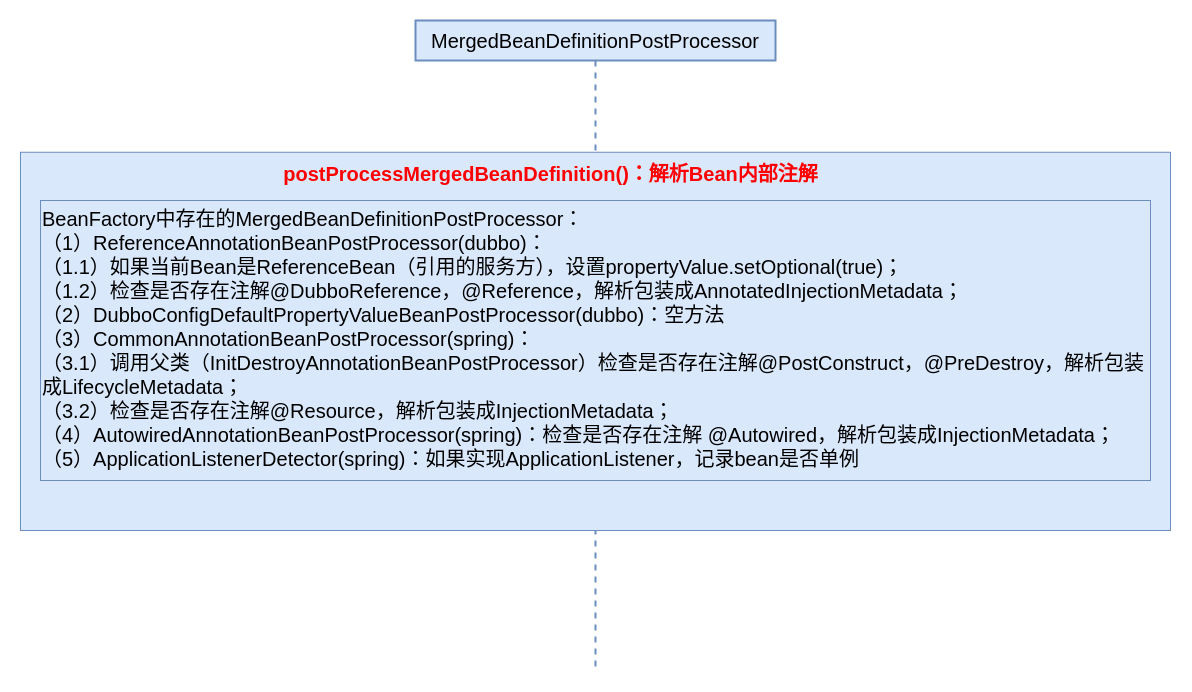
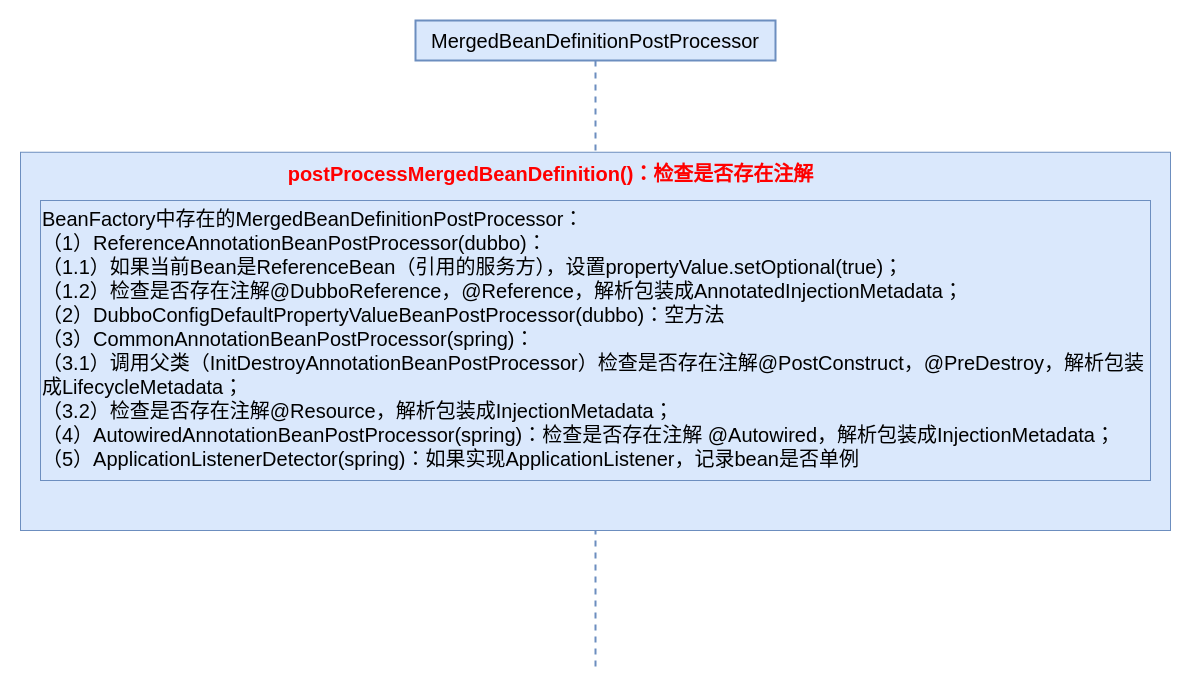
- <mxCell id="5" value="&lt;span style=&quot;font-size: 20px;&quot;&gt;postProcessMergedBeanDefinition()：解析Bean内部注解&lt;/span&gt;" style="text;html=1;align=center;verticalAlign=middle;whiteSpace=wrap;rounded=0;fontColor=#FF0000;fontStyle=1" parent="1" vertex="1"><mxGeometry x="247.5" y="160" width="605" height="26" as="geometry" /></mxCell>
+ <mxCell id="5" value="&lt;span style=&quot;font-size: 20px;&quot;&gt;postProcessMergedBeanDefinition()：检查是否存在注解&lt;/span&gt;" style="text;html=1;align=center;verticalAlign=middle;whiteSpace=wrap;rounded=0;fontColor=#FF0000;fontStyle=1" parent="1" vertex="1"><mxGeometry x="247.5" y="160" width="605" height="26" as="geometry" /></mxCell>
